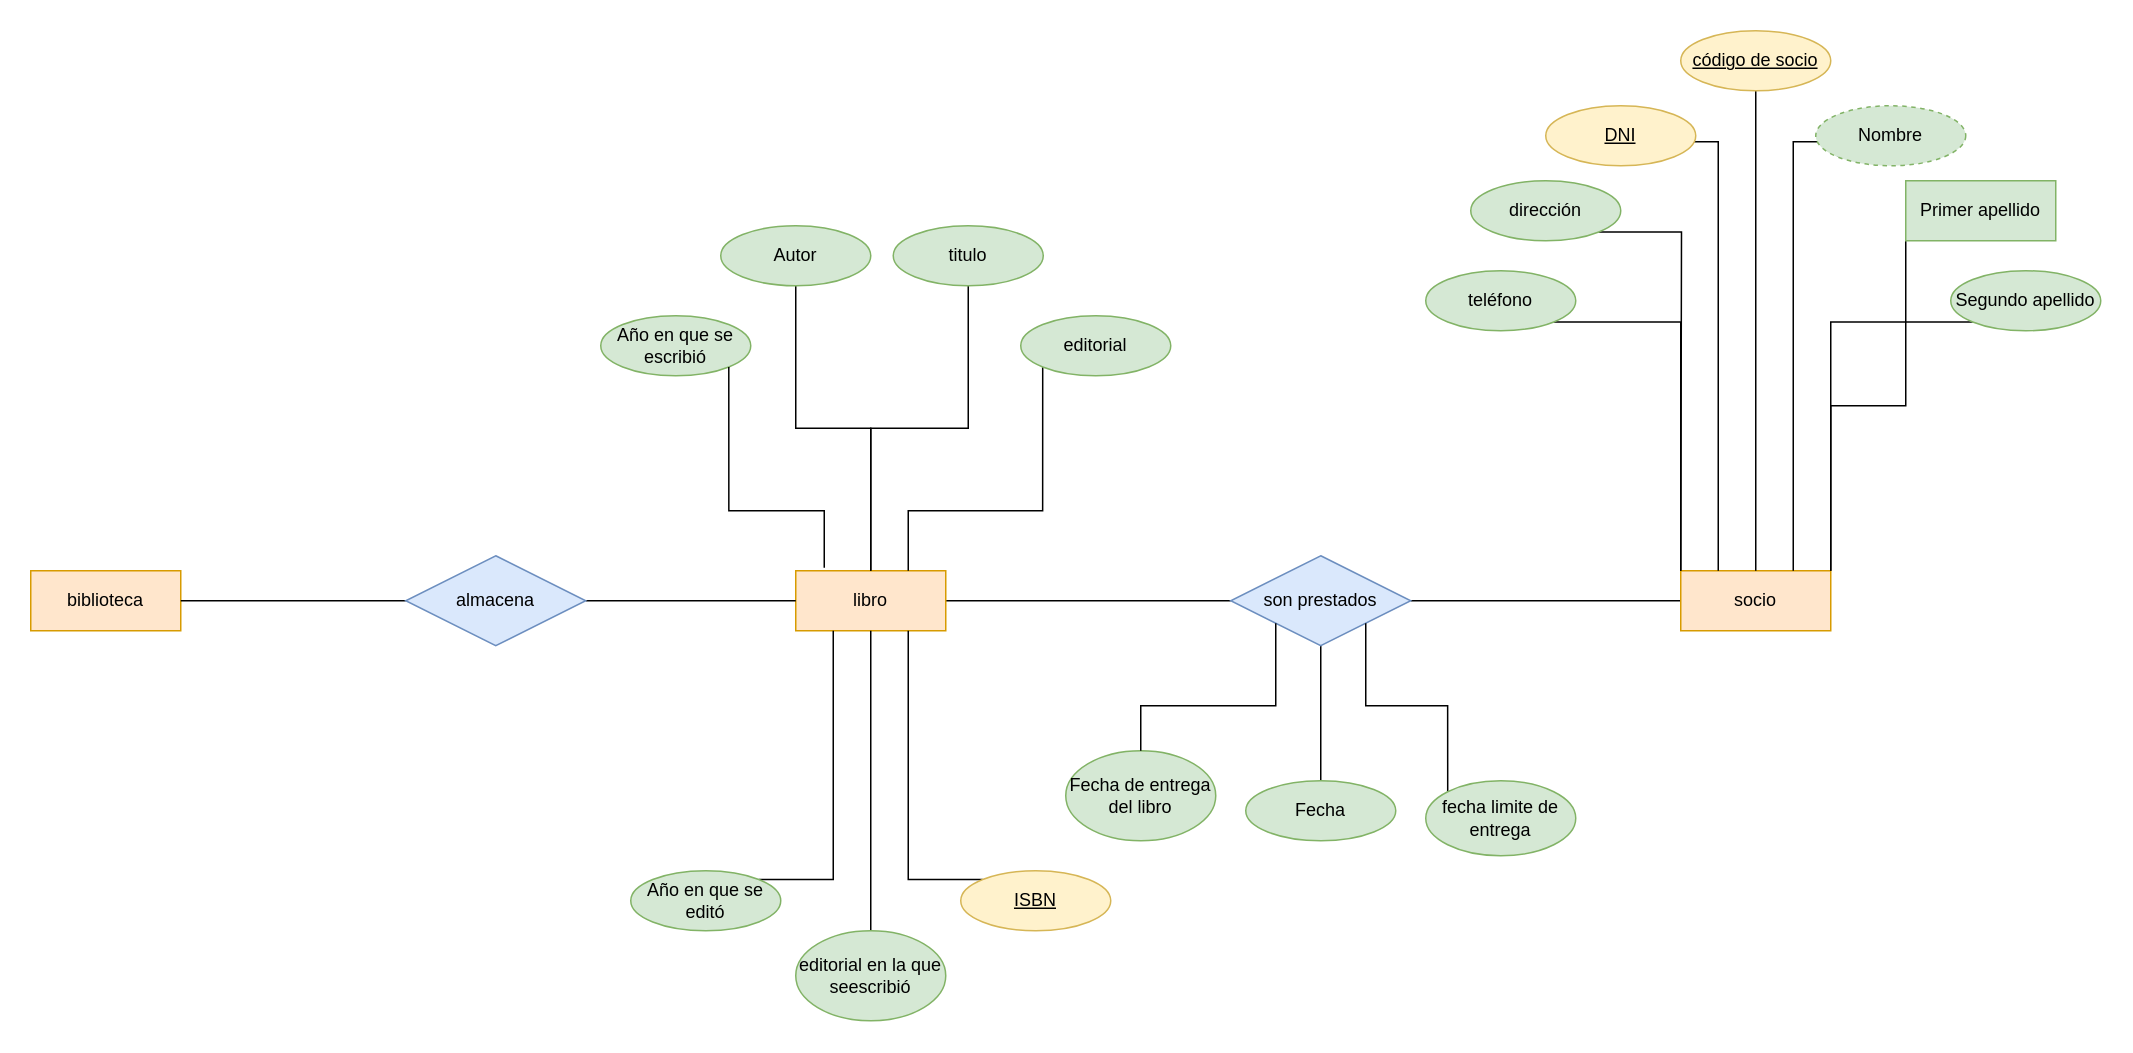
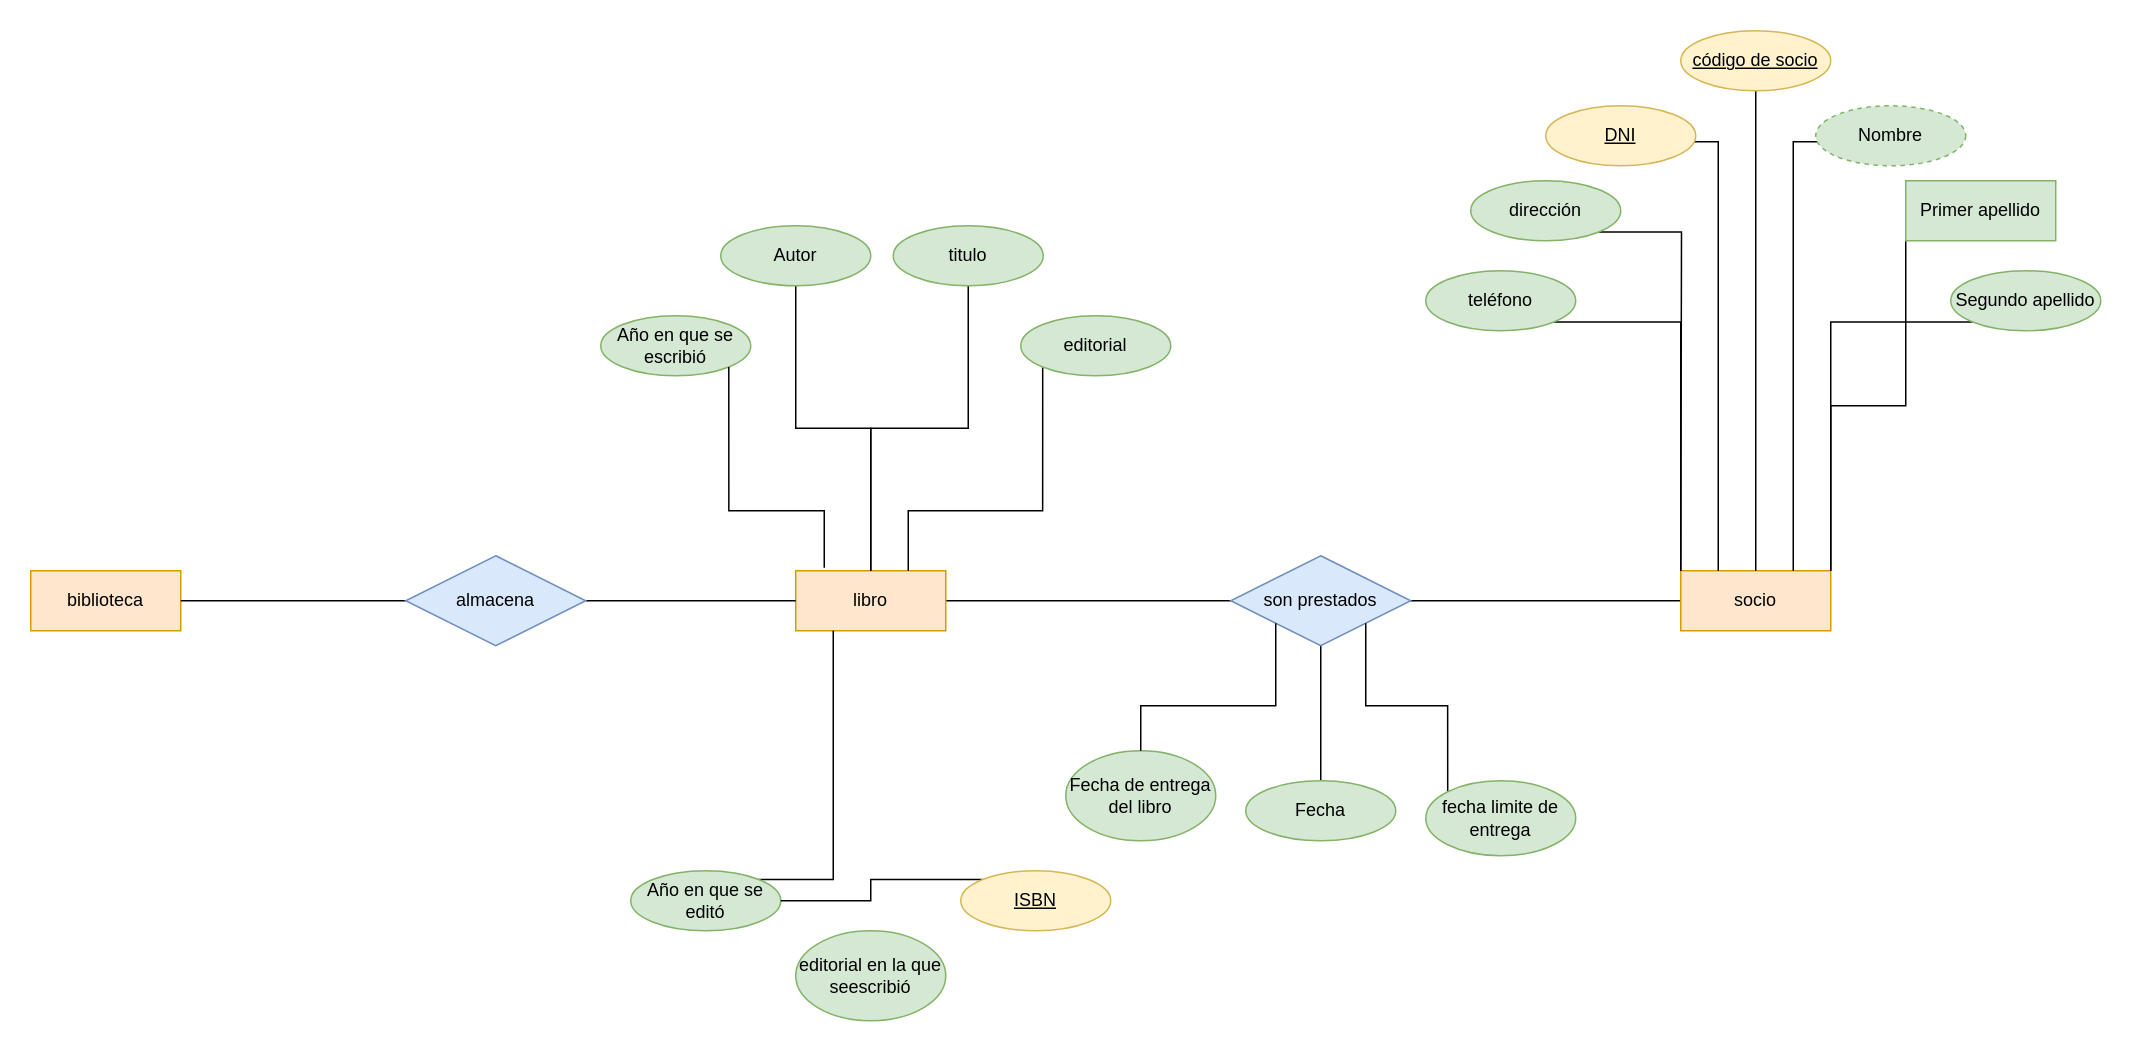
- <mxCell id="33" style="edgeStyle=orthogonalEdgeStyle;rounded=0;orthogonalLoop=1;jettySize=auto;html=1;exitX=0.5;exitY=0;exitDx=0;exitDy=0;endArrow=none;endFill=0;" parent="1" source="34" target="4" edge="1"><mxGeometry relative="1" as="geometry" /></mxCell>
- <mxCell id="37" style="edgeStyle=orthogonalEdgeStyle;rounded=0;orthogonalLoop=1;jettySize=auto;html=1;exitX=0;exitY=0;exitDx=0;exitDy=0;entryX=0.75;entryY=1;entryDx=0;entryDy=0;endArrow=none;endFill=0;" parent="1" source="38" target="4" edge="1"><mxGeometry relative="1" as="geometry" /></mxCell>
+ <mxCell id="37" style="edgeStyle=orthogonalEdgeStyle;rounded=0;orthogonalLoop=1;jettySize=auto;html=1;exitX=0;exitY=0;exitDx=0;exitDy=0;endArrow=none;endFill=0;" parent="1" source="38" target="36" edge="1"><mxGeometry relative="1" as="geometry" /></mxCell>
